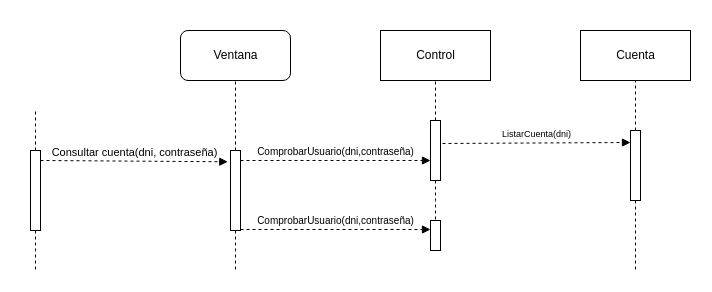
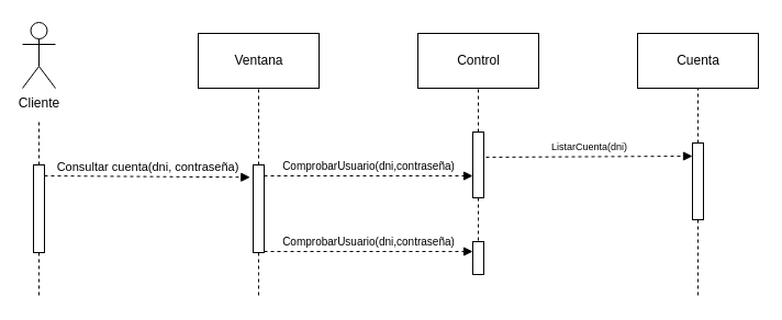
+ <mxCell id="2" value="Cliente" style="shape=umlActor;verticalLabelPosition=bottom;verticalAlign=top;html=1;" parent="1" vertex="1"><mxGeometry x="20" y="20" width="30" height="60" as="geometry" /></mxCell>
- <mxCell id="3" value="Ventana" style="html=1;rounded=1;" parent="1" vertex="1"><mxGeometry x="180" y="30" width="110" height="50" as="geometry" /></mxCell>
+ <mxCell id="3" value="Ventana" style="html=1;" parent="1" vertex="1"><mxGeometry x="180" y="30" width="110" height="50" as="geometry" /></mxCell>
